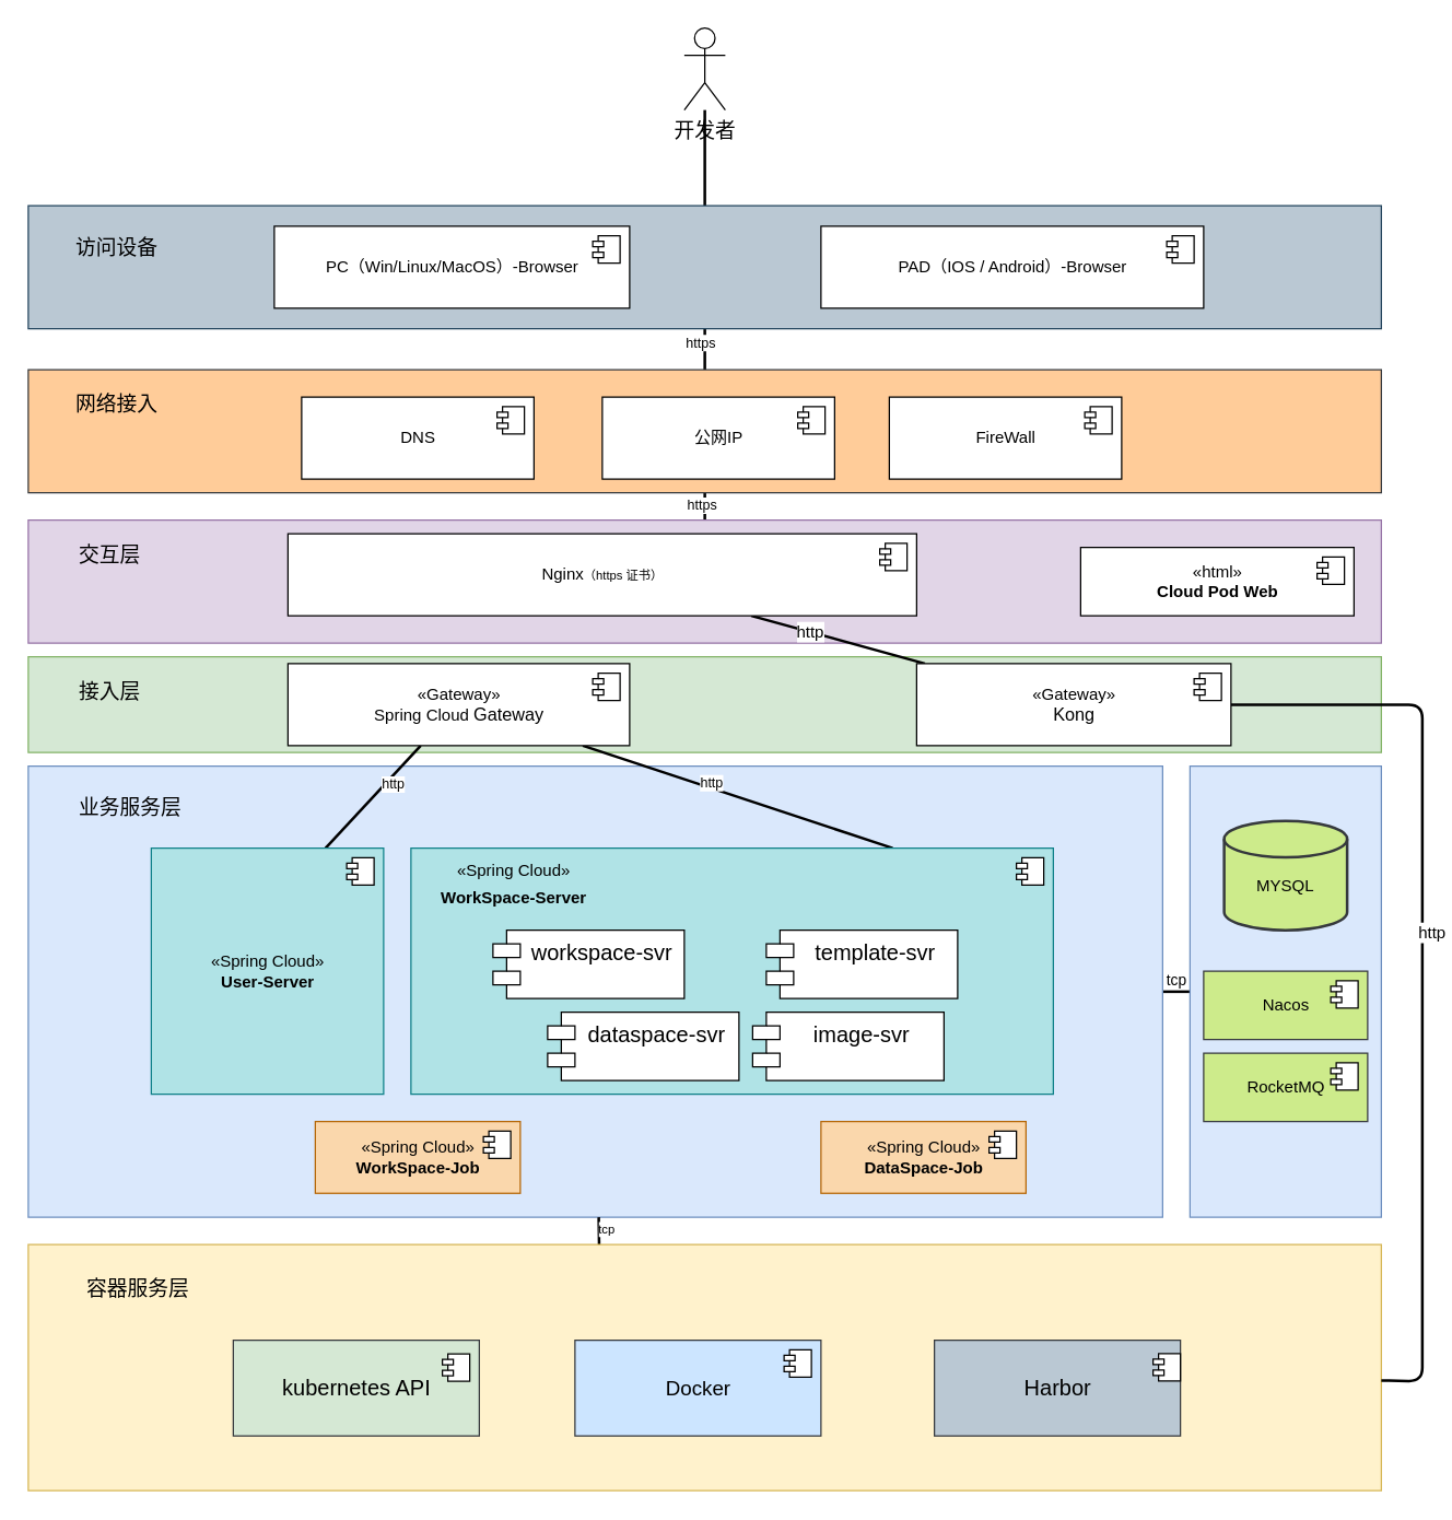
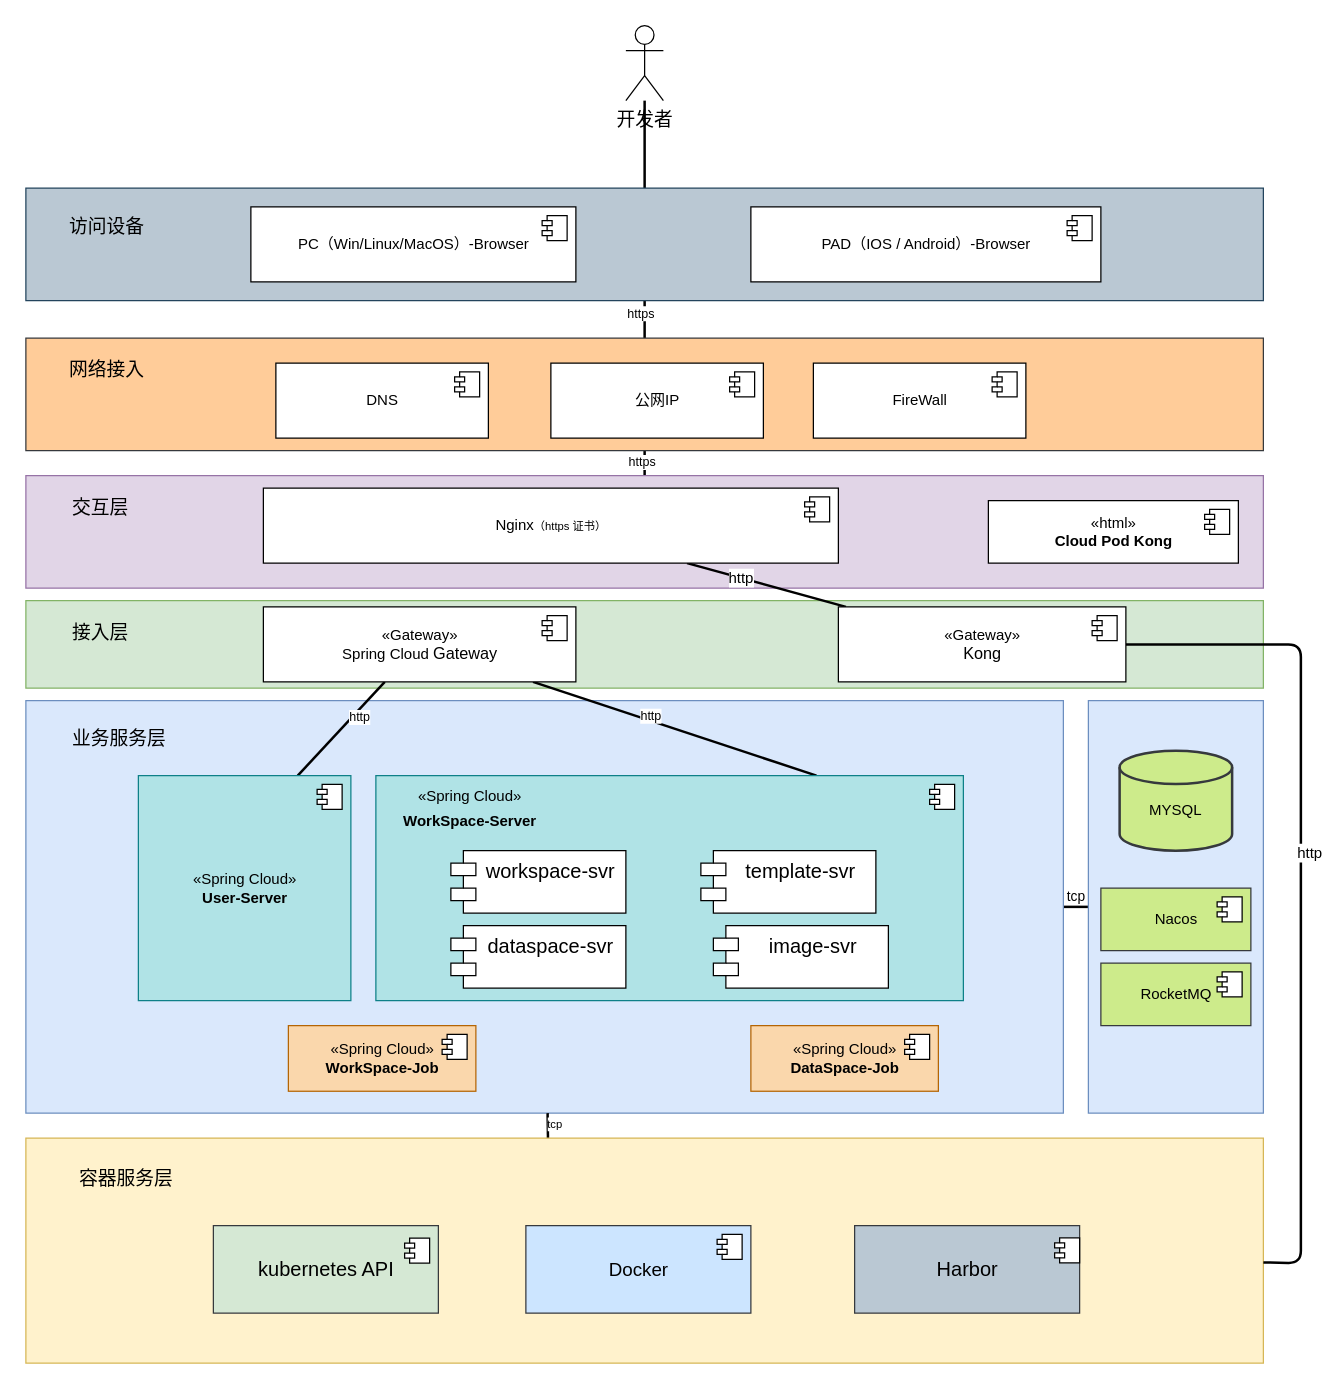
- <mxCell id="70" value="«html»&lt;br style=&quot;border-color: var(--border-color);&quot;&gt;&lt;span style=&quot;border-color: var(--border-color);&quot;&gt;&lt;b style=&quot;&quot;&gt;&lt;font style=&quot;font-size: 12px;&quot;&gt;Cloud Pod Web&lt;/font&gt;&lt;/b&gt;&lt;/span&gt;" style="html=1;dropTarget=0;" vertex="1" parent="1"><mxGeometry x="790" y="400" width="200" height="50" as="geometry" /></mxCell>
+ <mxCell id="70" value="«html»&lt;br style=&quot;border-color: var(--border-color);&quot;&gt;&lt;span style=&quot;border-color: var(--border-color);&quot;&gt;&lt;b style=&quot;&quot;&gt;&lt;font style=&quot;font-size: 12px;&quot;&gt;Cloud Pod Kong&lt;/font&gt;&lt;/b&gt;&lt;/span&gt;" style="html=1;dropTarget=0;" vertex="1" parent="1"><mxGeometry x="790" y="400" width="200" height="50" as="geometry" /></mxCell>
- <mxCell id="48" value="dataspace-svr" style="shape=module;align=left;spacingLeft=20;align=center;verticalAlign=top;fontSize=16;" parent="1" vertex="1"><mxGeometry x="400" y="740" width="140" height="50" as="geometry" /></mxCell>
+ <mxCell id="48" value="dataspace-svr" style="shape=module;align=left;spacingLeft=20;align=center;verticalAlign=top;fontSize=16;" parent="1" vertex="1"><mxGeometry x="360" y="740" width="140" height="50" as="geometry" /></mxCell>
- <mxCell id="49" value="image-svr" style="shape=module;align=left;spacingLeft=20;align=center;verticalAlign=top;fontSize=16;" parent="1" vertex="1"><mxGeometry x="550" y="740" width="140" height="50" as="geometry" /></mxCell>
+ <mxCell id="49" value="image-svr" style="shape=module;align=left;spacingLeft=20;align=center;verticalAlign=top;fontSize=16;" parent="1" vertex="1"><mxGeometry x="570" y="740" width="140" height="50" as="geometry" /></mxCell>
